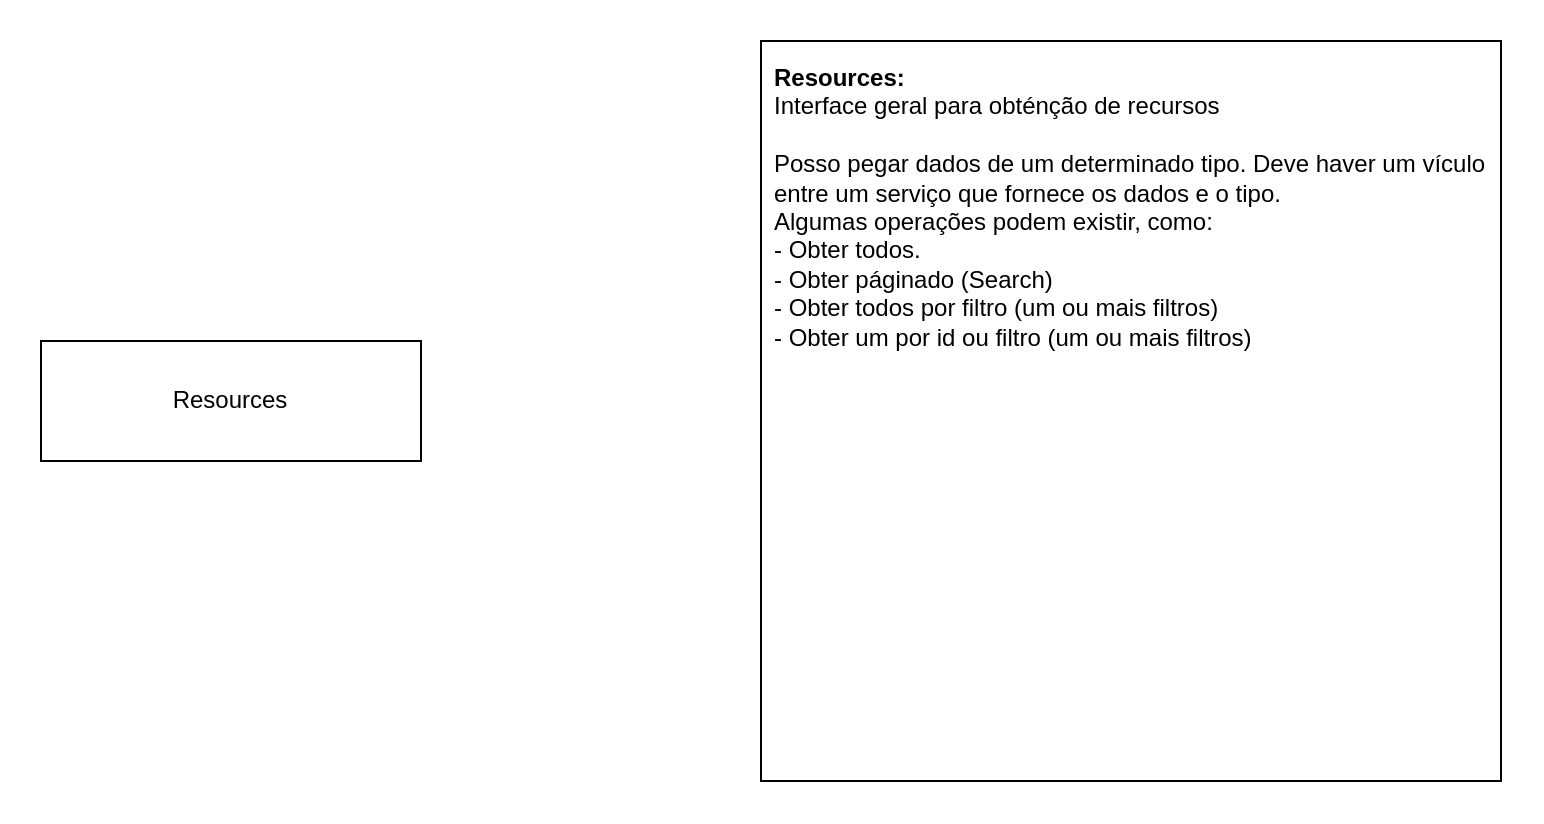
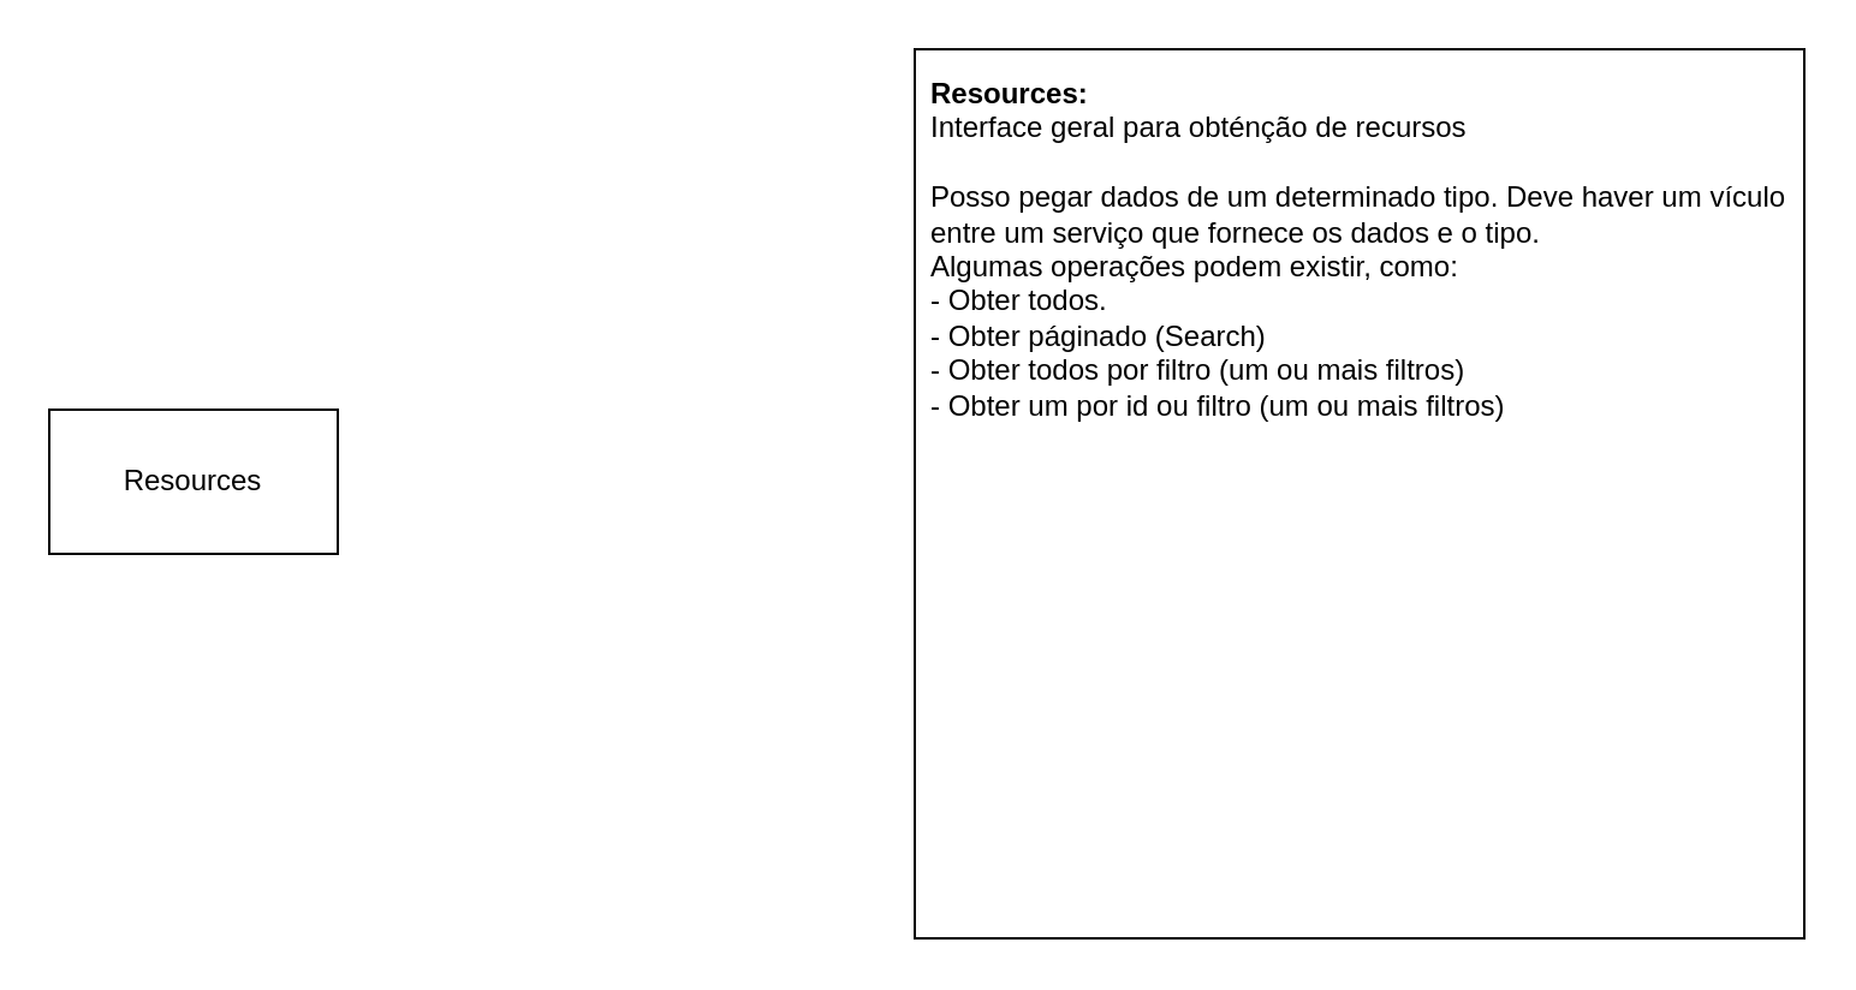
- <mxCell id="2" value="Resources" style="rounded=0;whiteSpace=wrap;html=1;" vertex="1" parent="1"><mxGeometry x="20" y="170" width="190" height="60" as="geometry" /></mxCell>
+ <mxCell id="2" value="Resources" style="rounded=0;whiteSpace=wrap;html=1;" vertex="1" parent="1"><mxGeometry x="20" y="170" width="120" height="60" as="geometry" /></mxCell>
